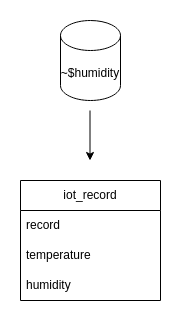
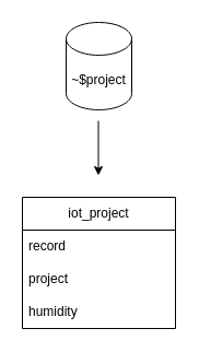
- <mxCell id="2" value="~$humidity" style="shape=cylinder3;whiteSpace=wrap;html=1;boundedLbl=1;backgroundOutline=1;size=15;labelPosition=center;verticalLabelPosition=middle;align=center;verticalAlign=middle;" parent="1" vertex="1"><mxGeometry x="60" y="20" width="60" height="80" as="geometry" /></mxCell>
+ <mxCell id="2" value="~$project" style="shape=cylinder3;whiteSpace=wrap;html=1;boundedLbl=1;backgroundOutline=1;size=15;labelPosition=center;verticalLabelPosition=middle;align=center;verticalAlign=middle;" parent="1" vertex="1"><mxGeometry x="60" y="20" width="60" height="80" as="geometry" /></mxCell>
- <mxCell id="4" value="iot_record" style="swimlane;fontStyle=0;childLayout=stackLayout;horizontal=1;startSize=30;horizontalStack=0;resizeParent=1;resizeParentMax=0;resizeLast=0;collapsible=1;marginBottom=0;whiteSpace=wrap;html=1;" vertex="1" parent="1"><mxGeometry x="20" y="180" width="140" height="120" as="geometry" /></mxCell>
+ <mxCell id="4" value="iot_project" style="swimlane;fontStyle=0;childLayout=stackLayout;horizontal=1;startSize=30;horizontalStack=0;resizeParent=1;resizeParentMax=0;resizeLast=0;collapsible=1;marginBottom=0;whiteSpace=wrap;html=1;" vertex="1" parent="1"><mxGeometry x="20" y="180" width="140" height="120" as="geometry" /></mxCell>
- <mxCell id="6" value="temperature" style="text;strokeColor=none;fillColor=none;align=left;verticalAlign=middle;spacingLeft=4;spacingRight=4;overflow=hidden;points=[[0,0.5],[1,0.5]];portConstraint=eastwest;rotatable=0;whiteSpace=wrap;html=1;" vertex="1" parent="4"><mxGeometry y="60" width="140" height="30" as="geometry" /></mxCell>
+ <mxCell id="6" value="project" style="text;strokeColor=none;fillColor=none;align=left;verticalAlign=middle;spacingLeft=4;spacingRight=4;overflow=hidden;points=[[0,0.5],[1,0.5]];portConstraint=eastwest;rotatable=0;whiteSpace=wrap;html=1;" vertex="1" parent="4"><mxGeometry y="60" width="140" height="30" as="geometry" /></mxCell>
